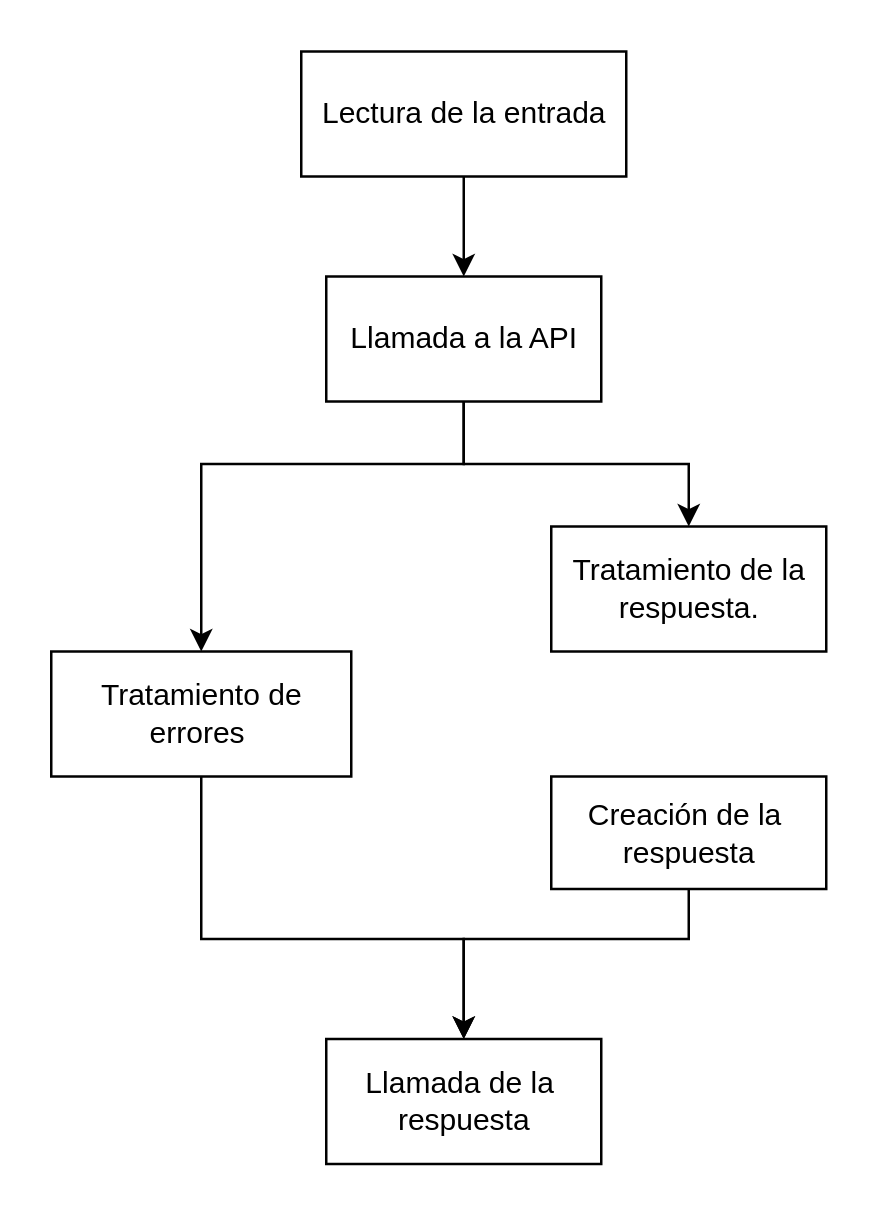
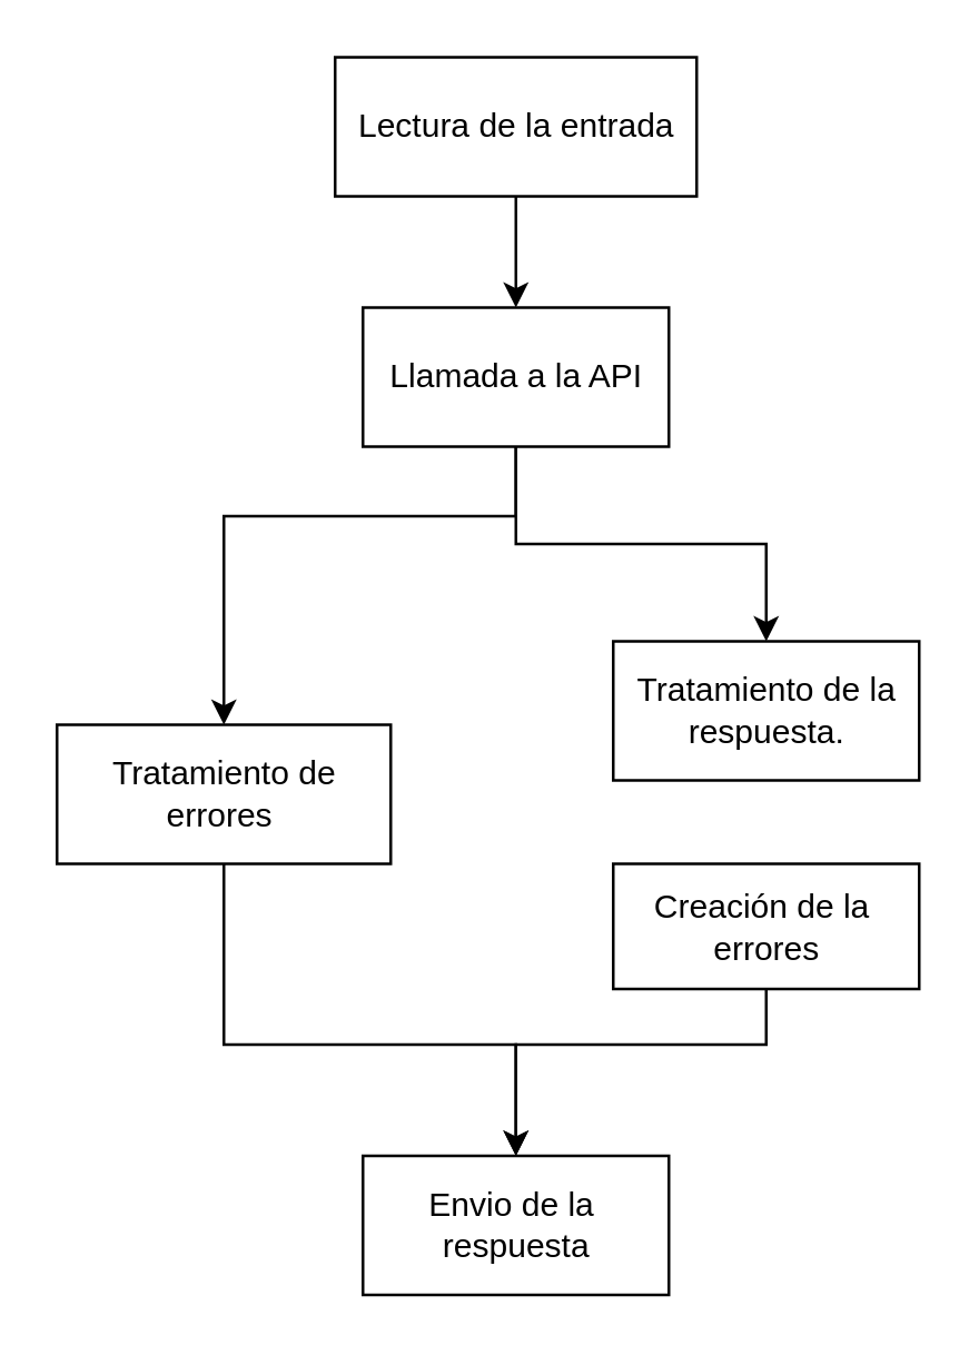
- <mxCell id="9" value="Tratamiento de la&lt;br&gt;respuesta.&lt;br&gt;" style="html=1;" vertex="1" parent="1"><mxGeometry x="220" y="210" width="110" height="50" as="geometry" /></mxCell>
+ <mxCell id="9" value="Tratamiento de la&lt;br&gt;respuesta.&lt;br&gt;" style="html=1;" vertex="1" parent="1"><mxGeometry x="220" y="230" width="110" height="50" as="geometry" /></mxCell>
- <mxCell id="11" value="Creación de la&amp;nbsp;&lt;br&gt;respuesta&lt;br&gt;" style="html=1;" vertex="1" parent="1"><mxGeometry x="220" y="310" width="110" height="45" as="geometry" /></mxCell>
+ <mxCell id="11" value="Creación de la&amp;nbsp;&lt;br&gt;errores&lt;br&gt;" style="html=1;" vertex="1" parent="1"><mxGeometry x="220" y="310" width="110" height="45" as="geometry" /></mxCell>
- <mxCell id="12" value="Llamada de la&amp;nbsp;&lt;br&gt;respuesta&lt;br&gt;" style="html=1;" vertex="1" parent="1"><mxGeometry x="130" y="415" width="110" height="50" as="geometry" /></mxCell>
+ <mxCell id="12" value="Envio de la&amp;nbsp;&lt;br&gt;respuesta&lt;br&gt;" style="html=1;" vertex="1" parent="1"><mxGeometry x="130" y="415" width="110" height="50" as="geometry" /></mxCell>
